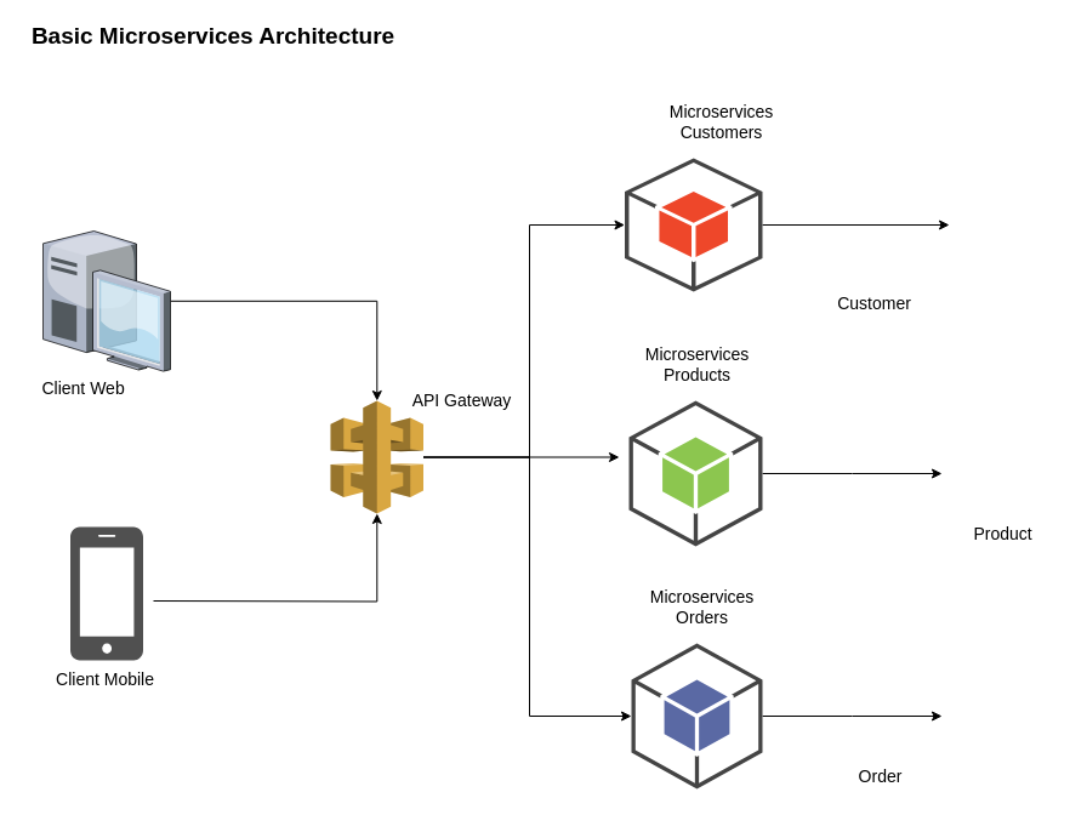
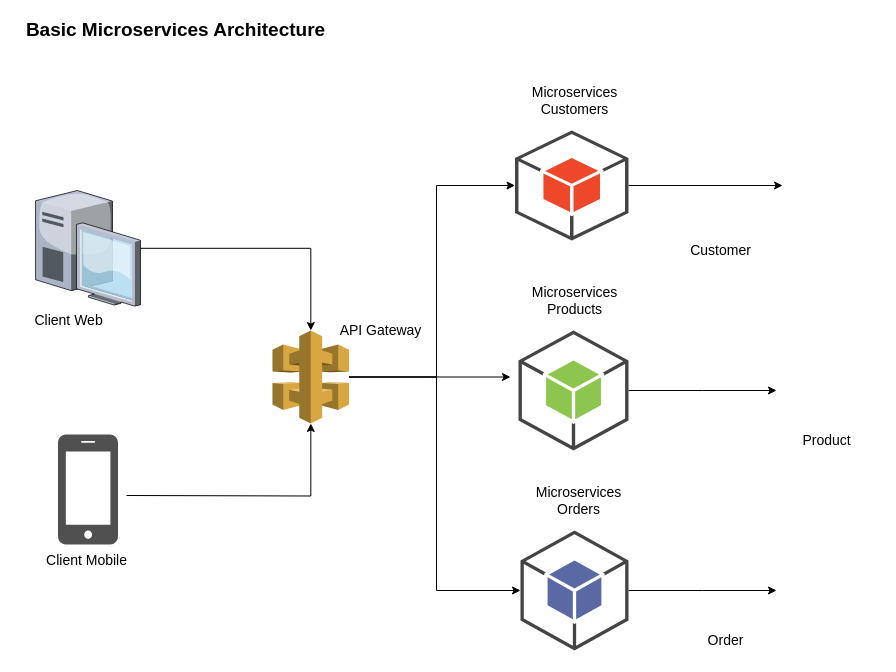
- <mxCell id="16" value="&lt;div style=&quot;text-align: left&quot;&gt;&lt;/div&gt;Microservices&lt;br&gt;Customers" style="text;html=1;resizable=0;autosize=1;align=center;verticalAlign=middle;points=[];fillColor=none;strokeColor=none;rounded=0;strokeWidth=3;fontSize=14;" parent="1" vertex="1"><mxGeometry x="544" y="80" width="100" height="40" as="geometry" /></mxCell>
+ <mxCell id="16" value="&lt;div style=&quot;text-align: left&quot;&gt;&lt;/div&gt;Microservices&lt;br&gt;Customers" style="text;html=1;resizable=0;autosize=1;align=center;verticalAlign=middle;points=[];fillColor=none;strokeColor=none;rounded=0;strokeWidth=3;fontSize=14;" parent="1" vertex="1"><mxGeometry x="524" y="80" width="100" height="40" as="geometry" /></mxCell>
